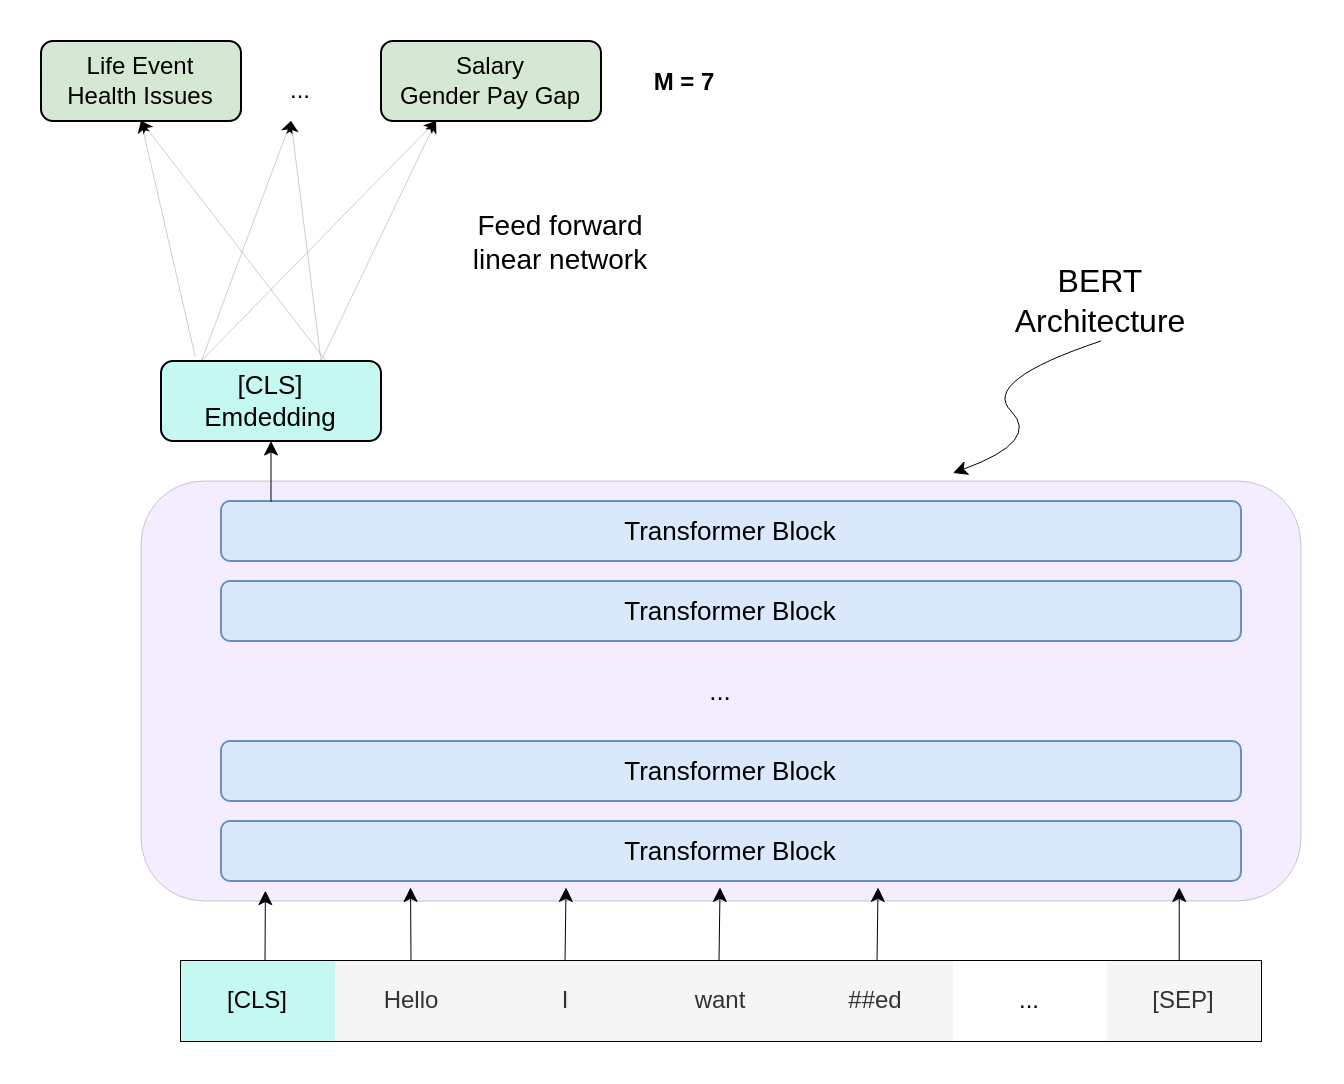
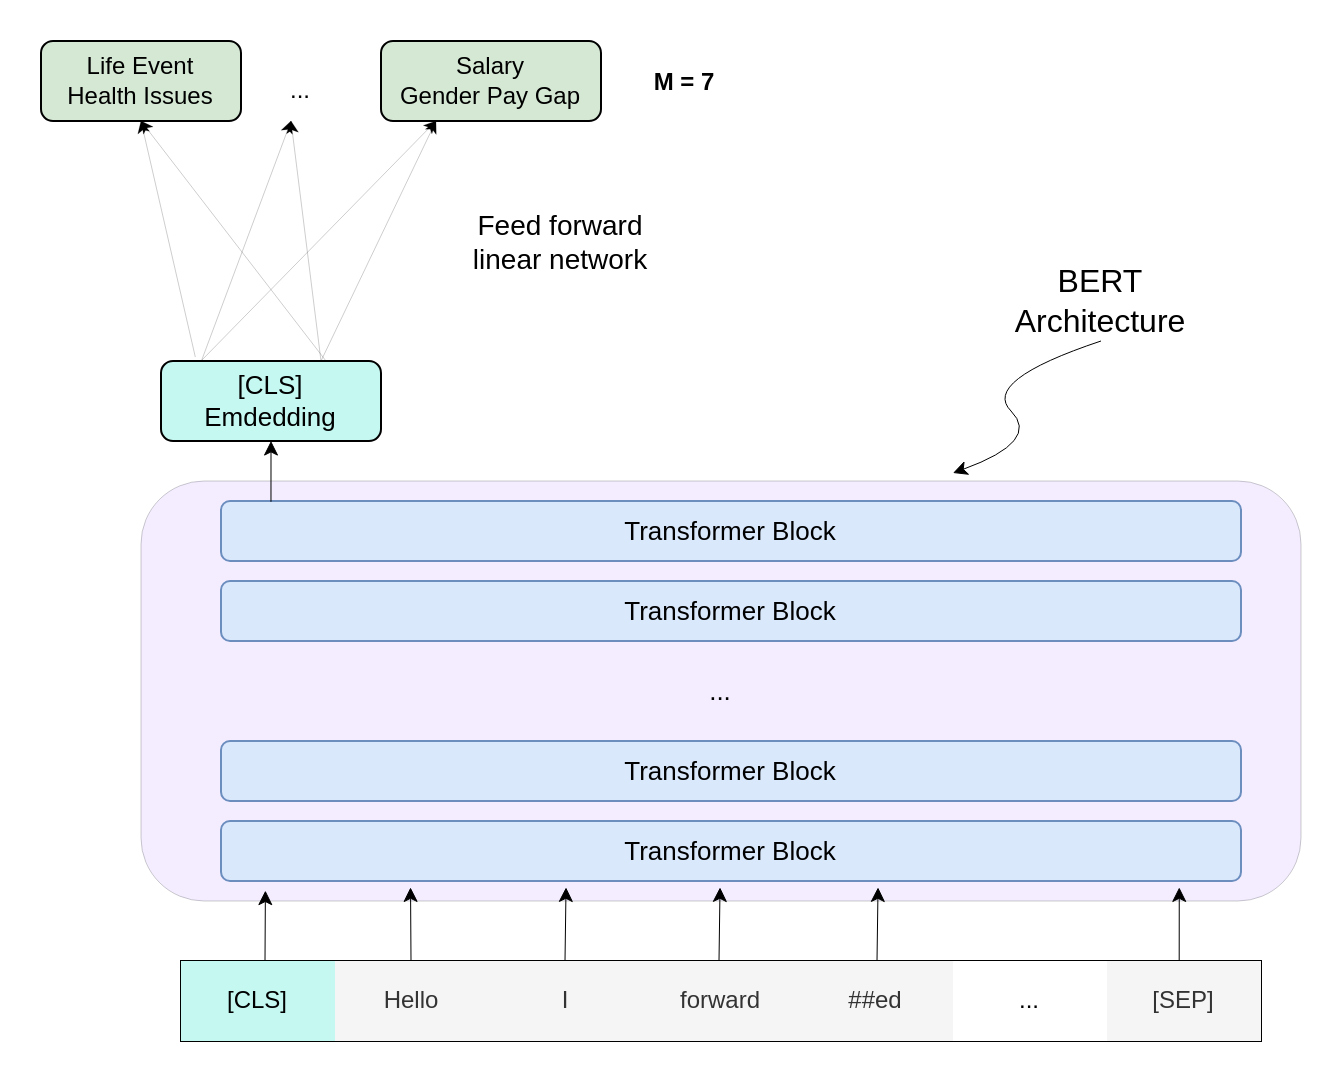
- <mxCell id="18" value="want" style="shape=partialRectangle;html=1;whiteSpace=wrap;connectable=0;fillColor=#f5f5f5;top=0;left=0;bottom=0;right=0;overflow=hidden;fontColor=#333333;strokeColor=#666666;" vertex="1" parent="14"><mxGeometry x="231" width="78" height="40" as="geometry"><mxRectangle width="78" height="40" as="alternateBounds" /></mxGeometry></mxCell>
+ <mxCell id="18" value="forward" style="shape=partialRectangle;html=1;whiteSpace=wrap;connectable=0;fillColor=#f5f5f5;top=0;left=0;bottom=0;right=0;overflow=hidden;fontColor=#333333;strokeColor=#666666;" vertex="1" parent="14"><mxGeometry x="231" width="78" height="40" as="geometry"><mxRectangle width="78" height="40" as="alternateBounds" /></mxGeometry></mxCell>
